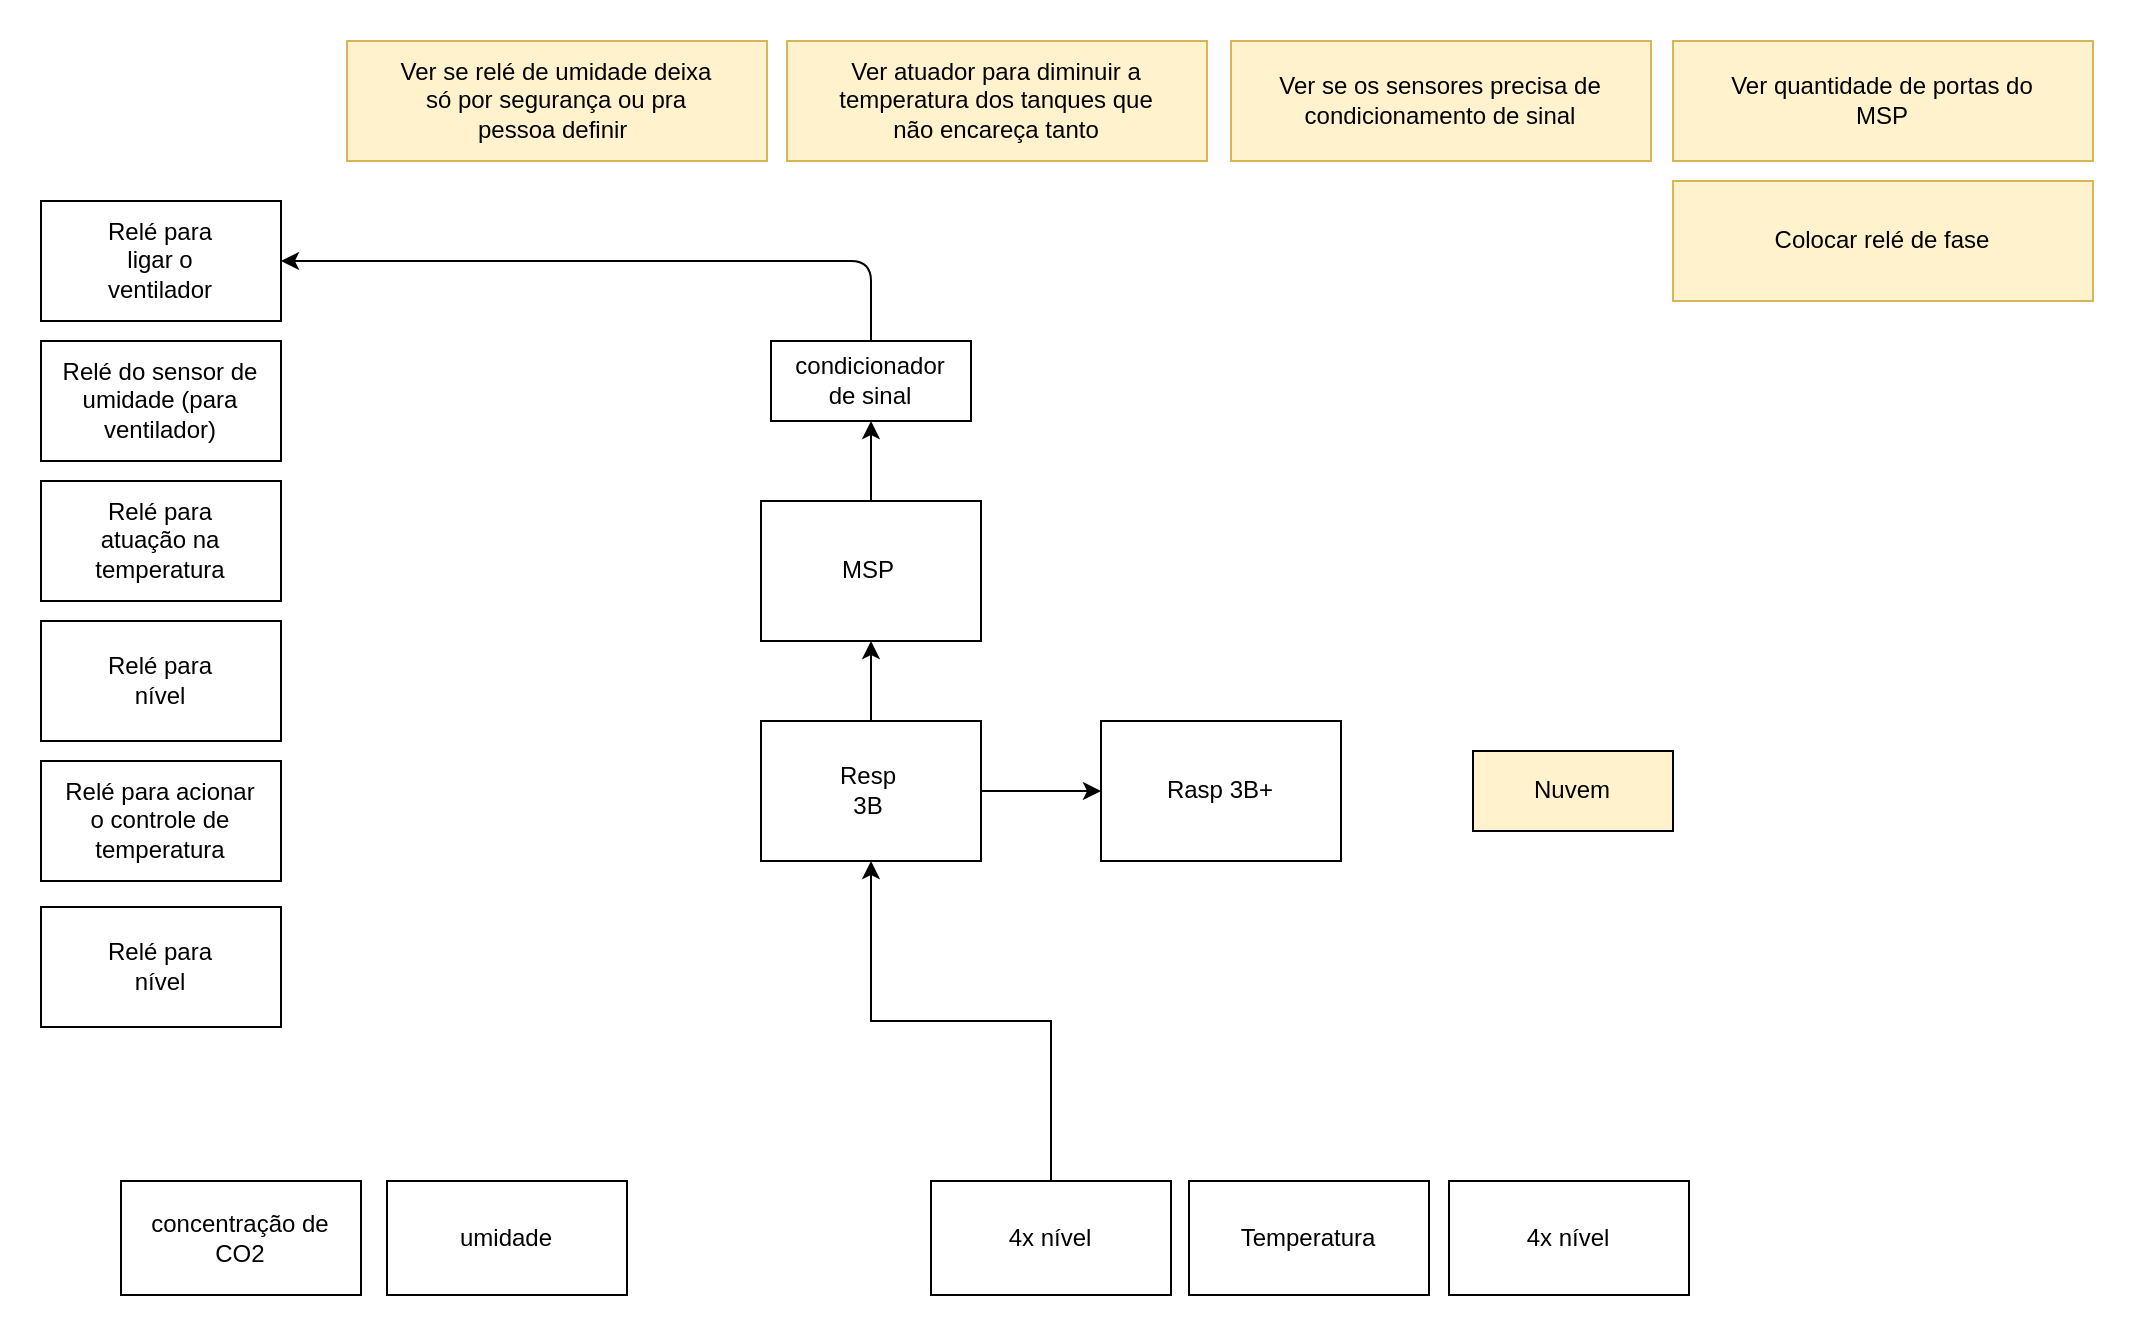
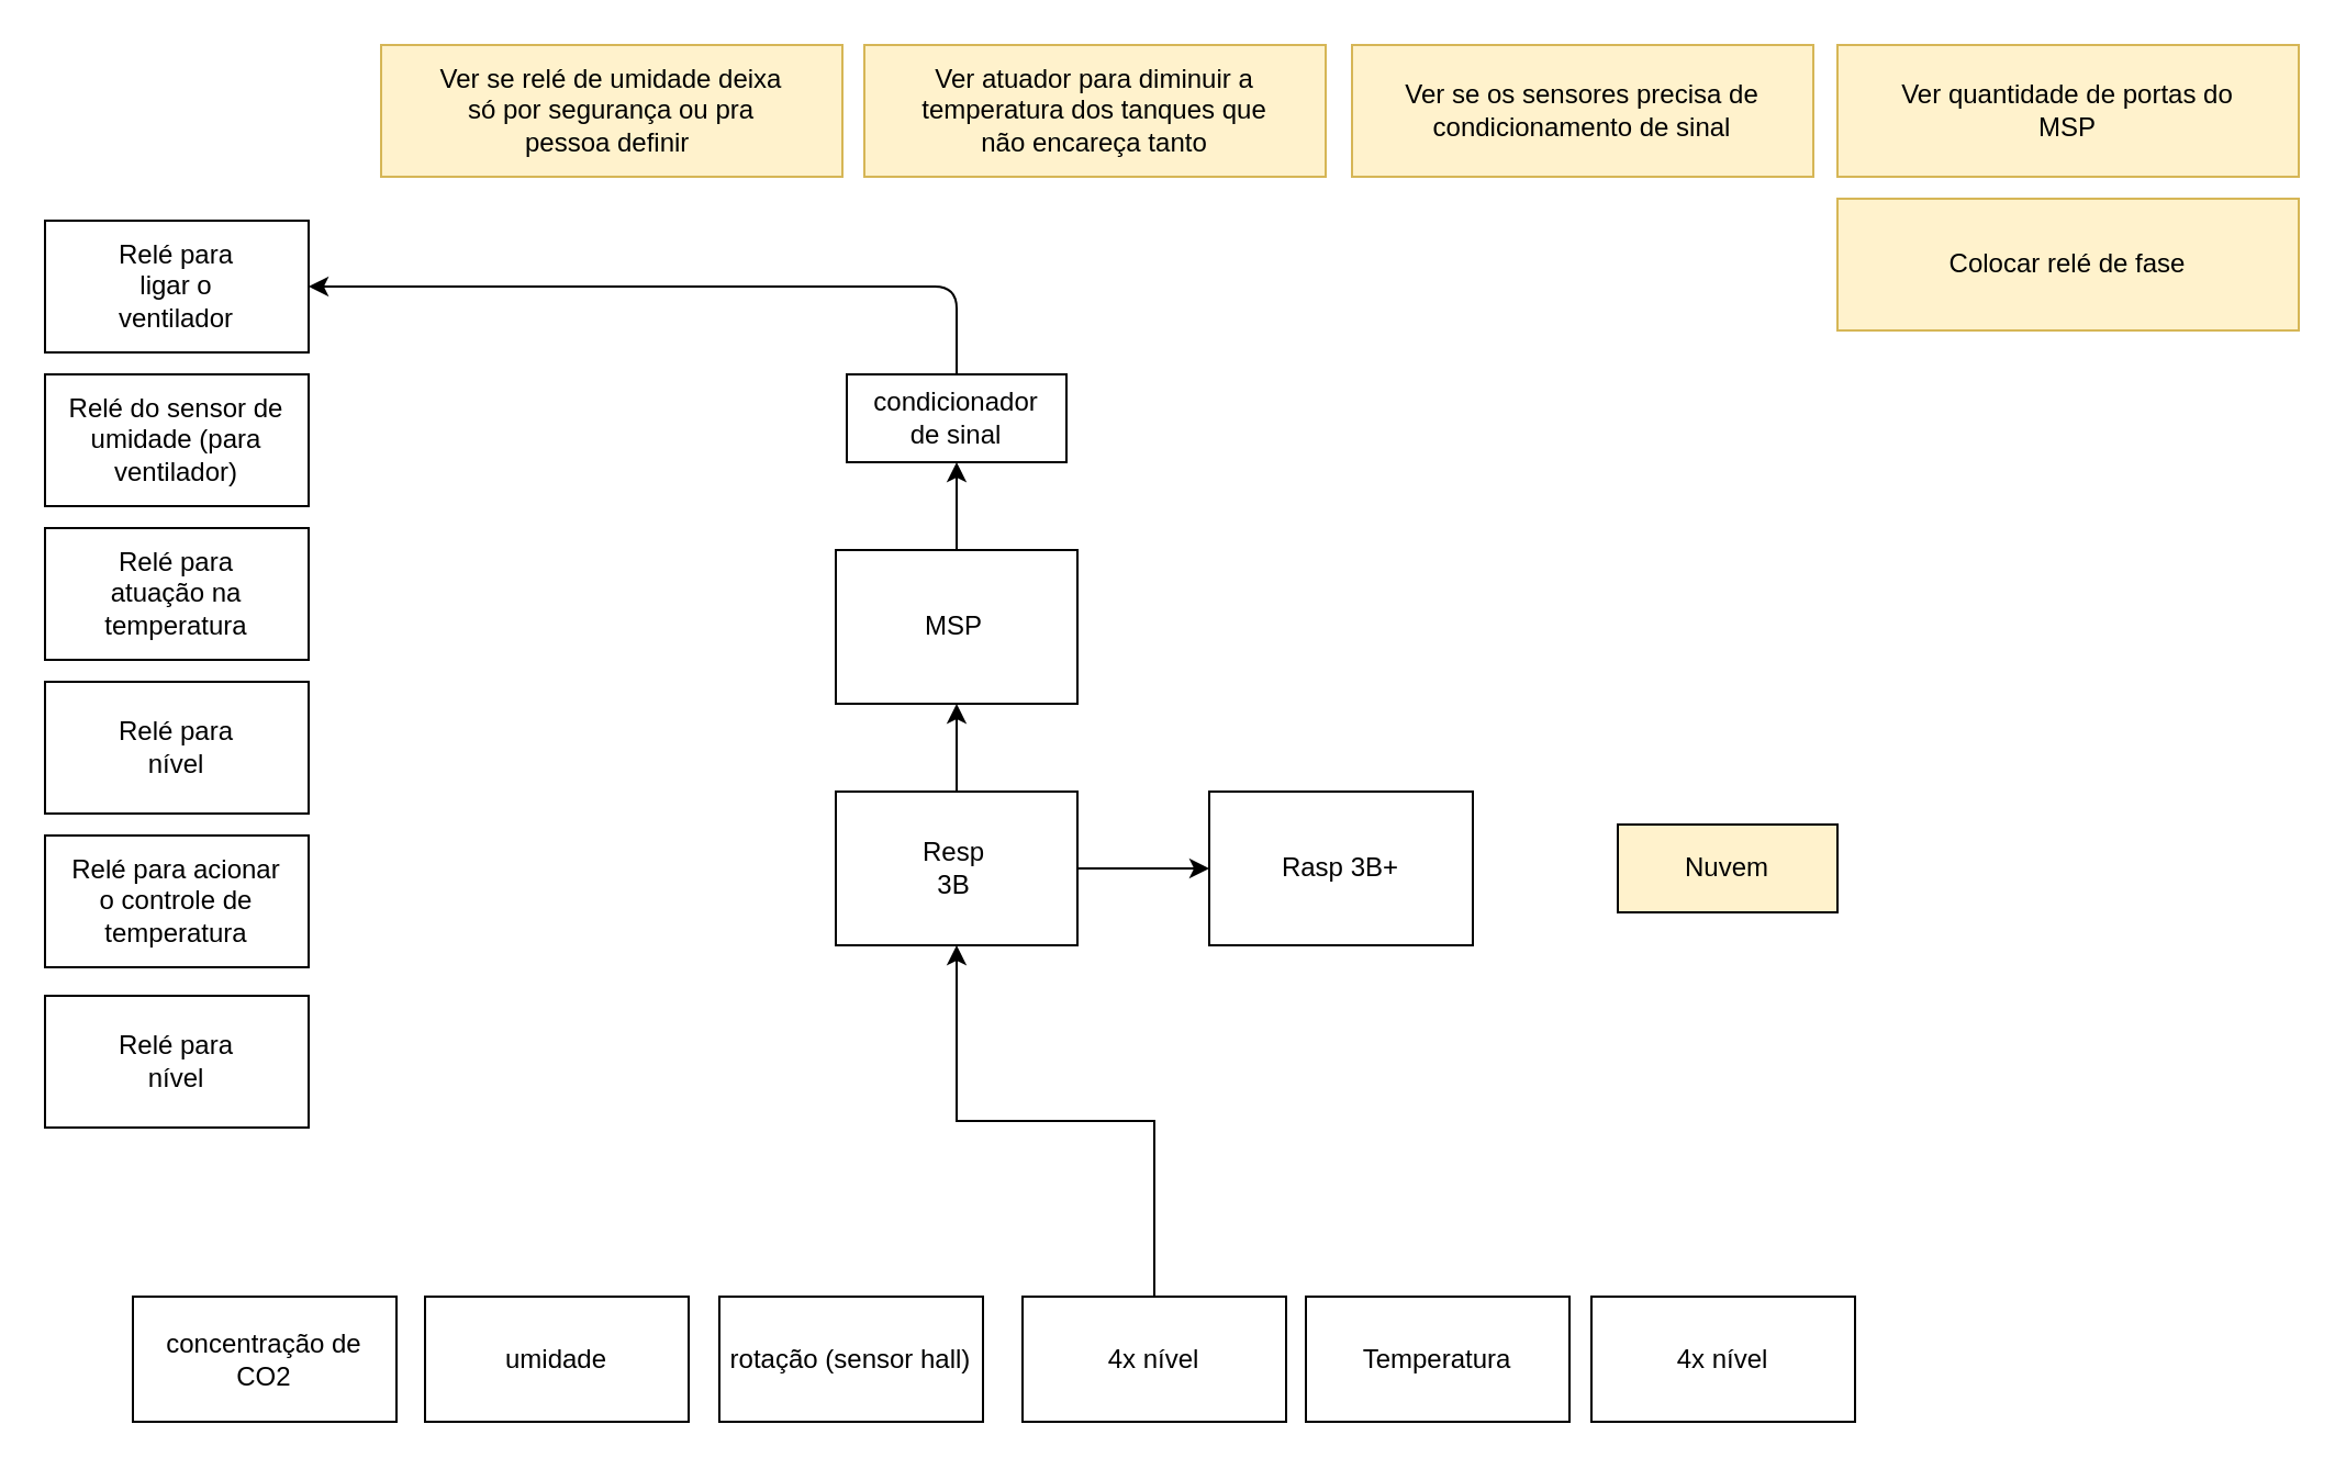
+ <mxCell id="41" value="rotação (sensor hall)" style="whiteSpace=wrap;html=1;align=center;" vertex="1" parent="1"><mxGeometry x="327" y="590" width="120" height="57" as="geometry" /></mxCell>
